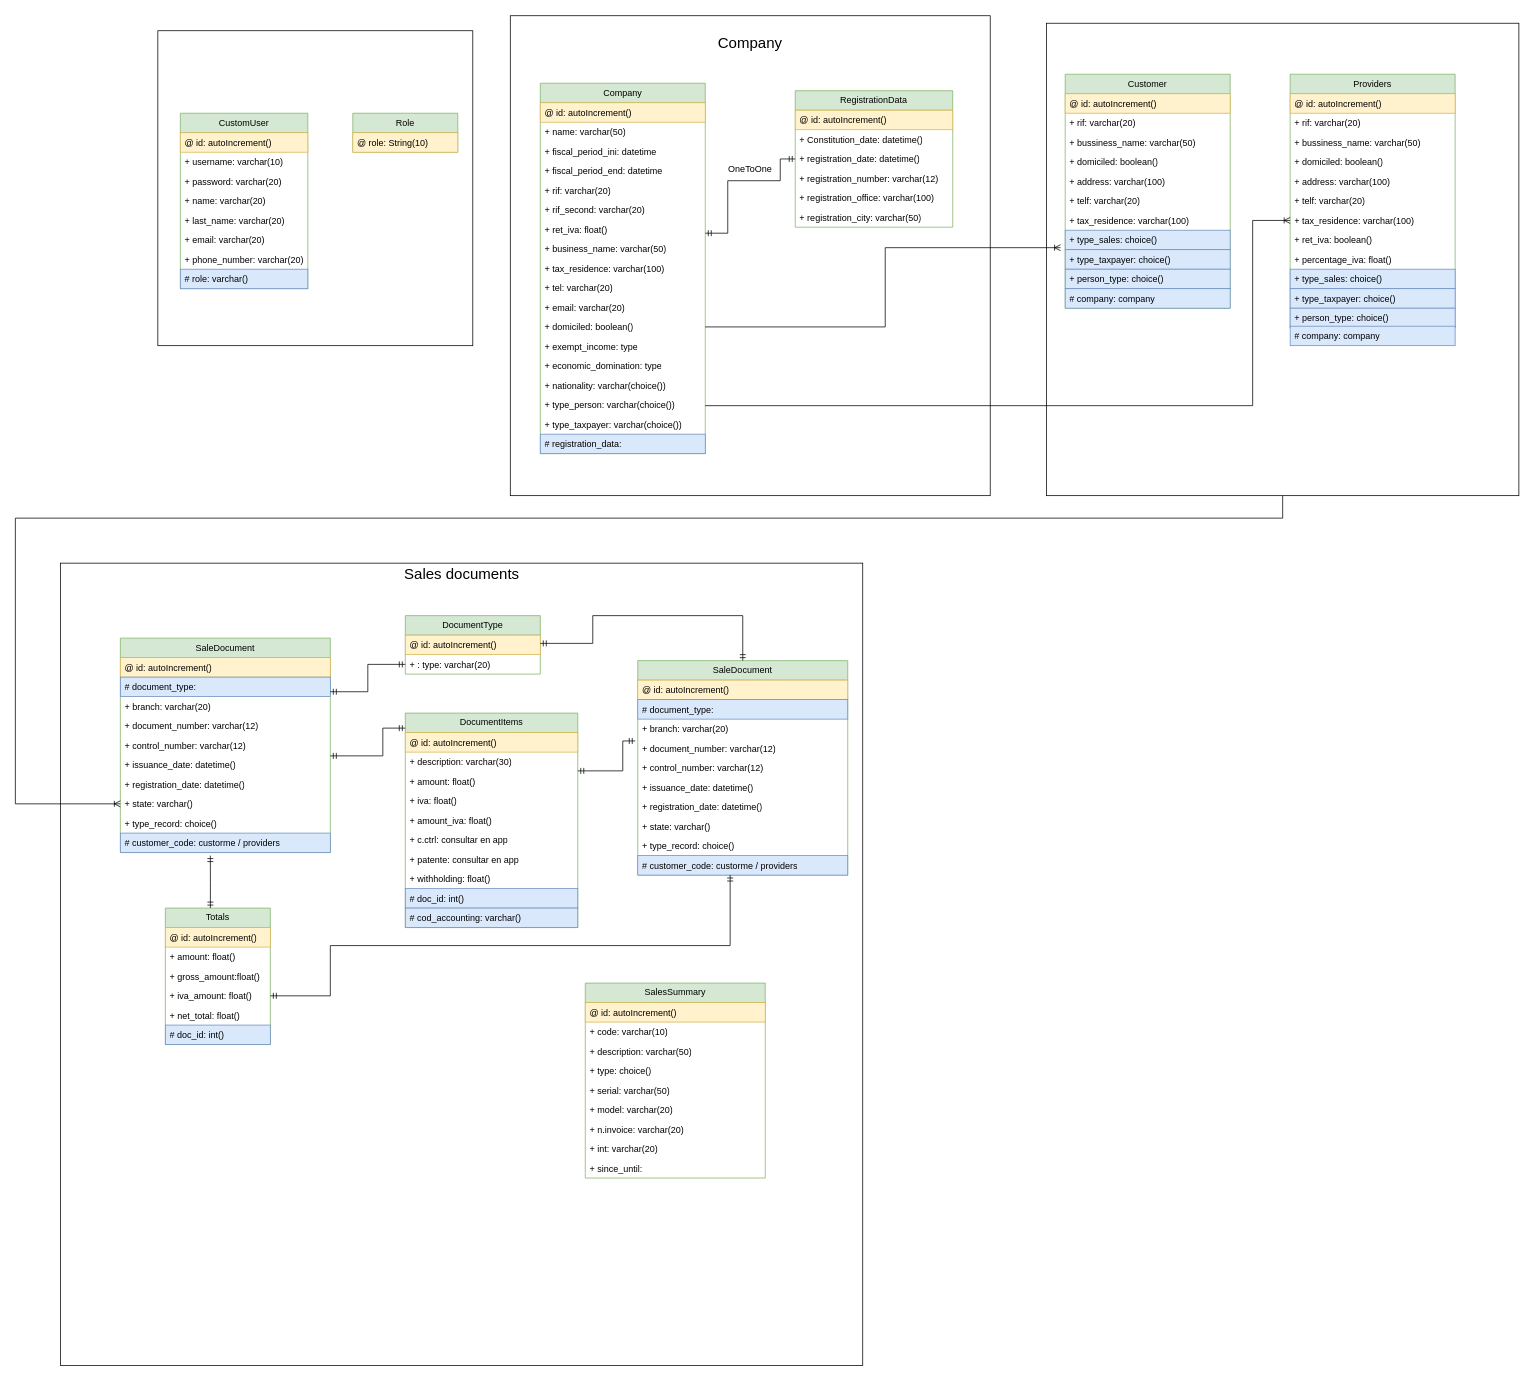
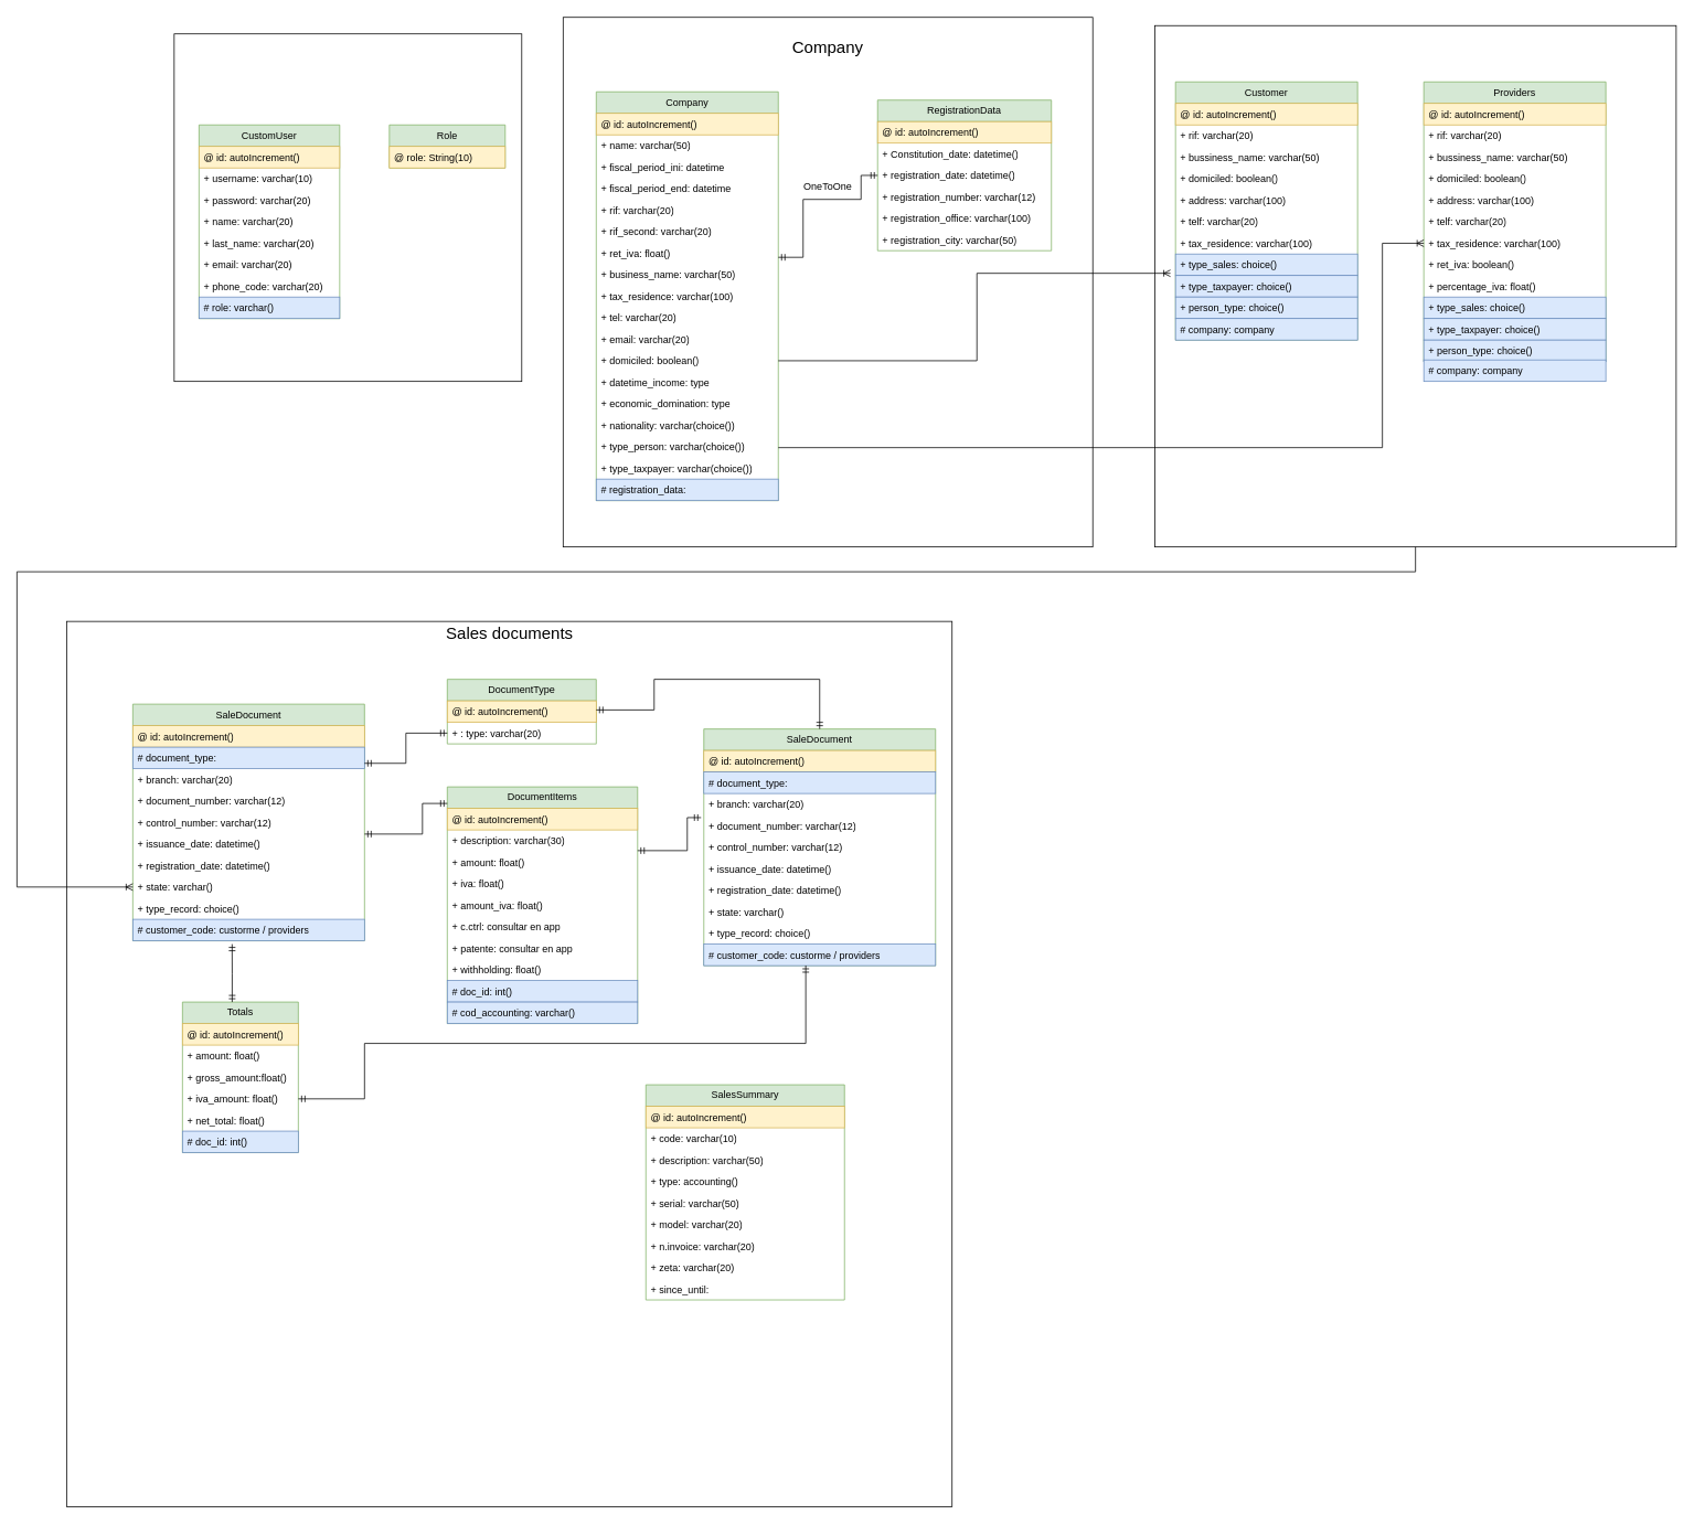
- <mxCell id="13" value="+ phone_number: varchar(20)&#10;" style="text;strokeColor=none;fillColor=none;align=left;verticalAlign=top;spacingLeft=4;spacingRight=4;overflow=hidden;rotatable=0;points=[[0,0.5],[1,0.5]];portConstraint=eastwest;" vertex="1" parent="6"><mxGeometry y="182" width="170" height="26" as="geometry" /></mxCell>
+ <mxCell id="13" value="+ phone_code: varchar(20)&#10;" style="text;strokeColor=none;fillColor=none;align=left;verticalAlign=top;spacingLeft=4;spacingRight=4;overflow=hidden;rotatable=0;points=[[0,0.5],[1,0.5]];portConstraint=eastwest;" vertex="1" parent="6"><mxGeometry y="182" width="170" height="26" as="geometry" /></mxCell>
- <mxCell id="30" value="+ exempt_income: type" style="text;strokeColor=none;fillColor=none;align=left;verticalAlign=top;spacingLeft=4;spacingRight=4;overflow=hidden;rotatable=0;points=[[0,0.5],[1,0.5]];portConstraint=eastwest;whiteSpace=wrap;html=1;" parent="17" vertex="1"><mxGeometry y="338" width="220" height="26" as="geometry" /></mxCell>
+ <mxCell id="30" value="+ datetime_income: type" style="text;strokeColor=none;fillColor=none;align=left;verticalAlign=top;spacingLeft=4;spacingRight=4;overflow=hidden;rotatable=0;points=[[0,0.5],[1,0.5]];portConstraint=eastwest;whiteSpace=wrap;html=1;" parent="17" vertex="1"><mxGeometry y="338" width="220" height="26" as="geometry" /></mxCell>
- <mxCell id="112" value="+ type: choice()" style="text;strokeColor=none;fillColor=none;align=left;verticalAlign=top;spacingLeft=4;spacingRight=4;overflow=hidden;rotatable=0;points=[[0,0.5],[1,0.5]];portConstraint=eastwest;whiteSpace=wrap;html=1;" vertex="1" parent="108"><mxGeometry y="104" width="240" height="26" as="geometry" /></mxCell>
+ <mxCell id="112" value="+ type: accounting()" style="text;strokeColor=none;fillColor=none;align=left;verticalAlign=top;spacingLeft=4;spacingRight=4;overflow=hidden;rotatable=0;points=[[0,0.5],[1,0.5]];portConstraint=eastwest;whiteSpace=wrap;html=1;" vertex="1" parent="108"><mxGeometry y="104" width="240" height="26" as="geometry" /></mxCell>
- <mxCell id="116" value="+ int: varchar(20)" style="text;strokeColor=none;fillColor=none;align=left;verticalAlign=top;spacingLeft=4;spacingRight=4;overflow=hidden;rotatable=0;points=[[0,0.5],[1,0.5]];portConstraint=eastwest;whiteSpace=wrap;html=1;" vertex="1" parent="108"><mxGeometry y="208" width="240" height="26" as="geometry" /></mxCell>
+ <mxCell id="116" value="+ zeta: varchar(20)" style="text;strokeColor=none;fillColor=none;align=left;verticalAlign=top;spacingLeft=4;spacingRight=4;overflow=hidden;rotatable=0;points=[[0,0.5],[1,0.5]];portConstraint=eastwest;whiteSpace=wrap;html=1;" vertex="1" parent="108"><mxGeometry y="208" width="240" height="26" as="geometry" /></mxCell>
